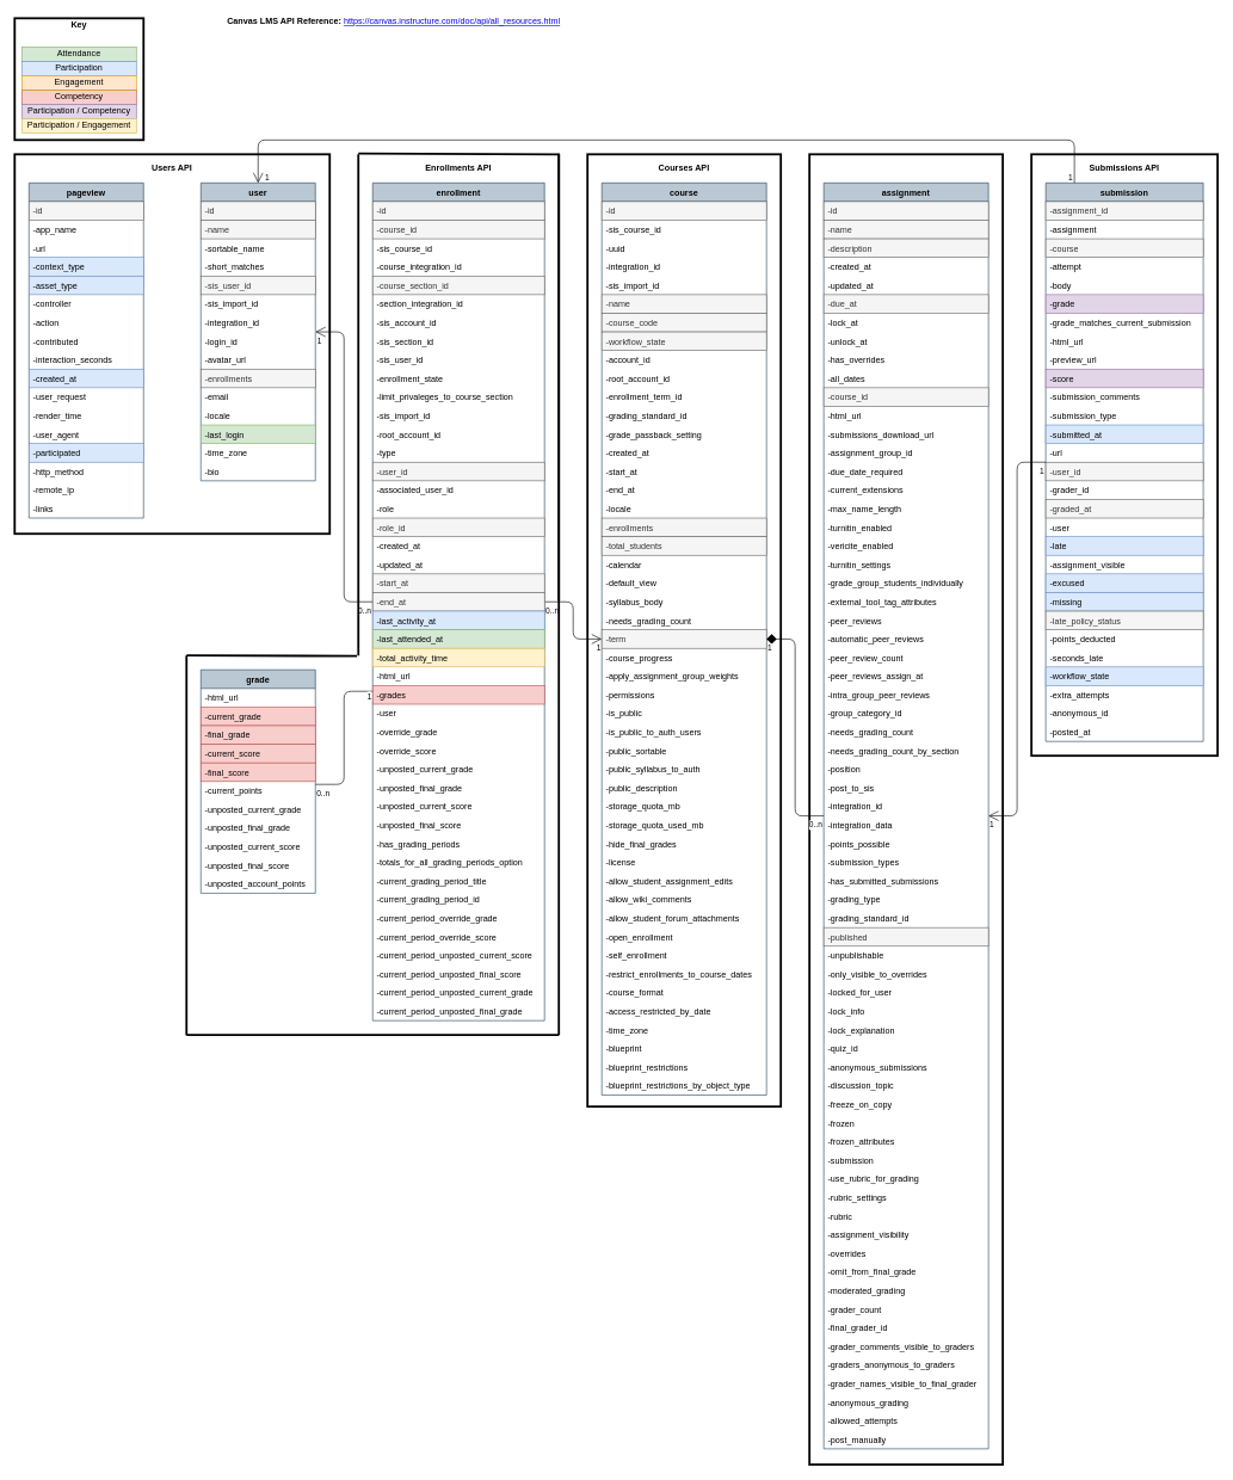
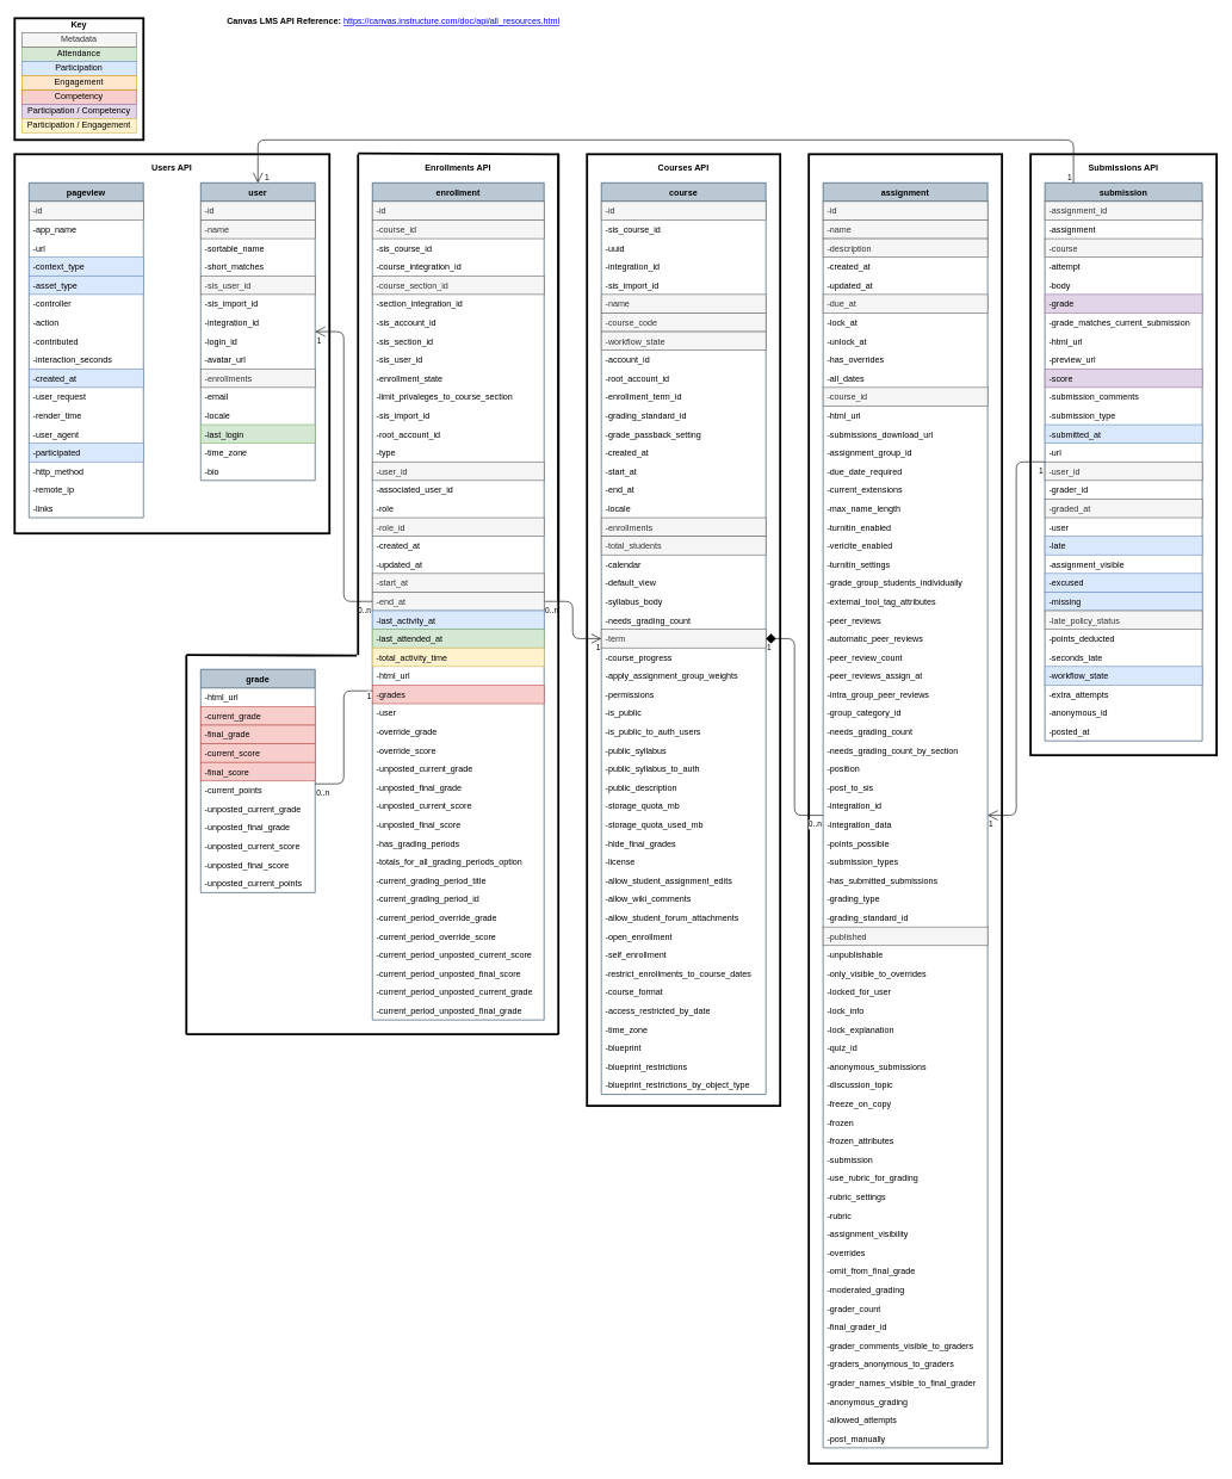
+ <mxCell id="276" value="Metadata" style="text;html=1;strokeColor=#666666;fillColor=#f5f5f5;align=center;verticalAlign=middle;whiteSpace=wrap;rounded=0;fontColor=#333333;" parent="1" vertex="1"><mxGeometry x="30" y="45" width="160" height="20" as="geometry" /></mxCell>
- <mxCell id="122" value="-public_sortable" style="text;strokeColor=none;fillColor=none;align=left;verticalAlign=top;spacingLeft=4;spacingRight=4;overflow=hidden;rotatable=0;points=[[0,0.5],[1,0.5]];portConstraint=eastwest;" parent="92" vertex="1"><mxGeometry y="780" width="230" height="26" as="geometry" /></mxCell>
+ <mxCell id="122" value="-public_syllabus" style="text;strokeColor=none;fillColor=none;align=left;verticalAlign=top;spacingLeft=4;spacingRight=4;overflow=hidden;rotatable=0;points=[[0,0.5],[1,0.5]];portConstraint=eastwest;" parent="92" vertex="1"><mxGeometry y="780" width="230" height="26" as="geometry" /></mxCell>
- <mxCell id="263" value="-unposted_account_points" style="text;strokeColor=none;fillColor=none;align=left;verticalAlign=top;spacingLeft=4;spacingRight=4;overflow=hidden;rotatable=0;points=[[0,0.5],[1,0.5]];portConstraint=eastwest;" parent="252" vertex="1"><mxGeometry y="286" width="160" height="26" as="geometry" /></mxCell>
+ <mxCell id="263" value="-unposted_current_points" style="text;strokeColor=none;fillColor=none;align=left;verticalAlign=top;spacingLeft=4;spacingRight=4;overflow=hidden;rotatable=0;points=[[0,0.5],[1,0.5]];portConstraint=eastwest;" parent="252" vertex="1"><mxGeometry y="286" width="160" height="26" as="geometry" /></mxCell>
